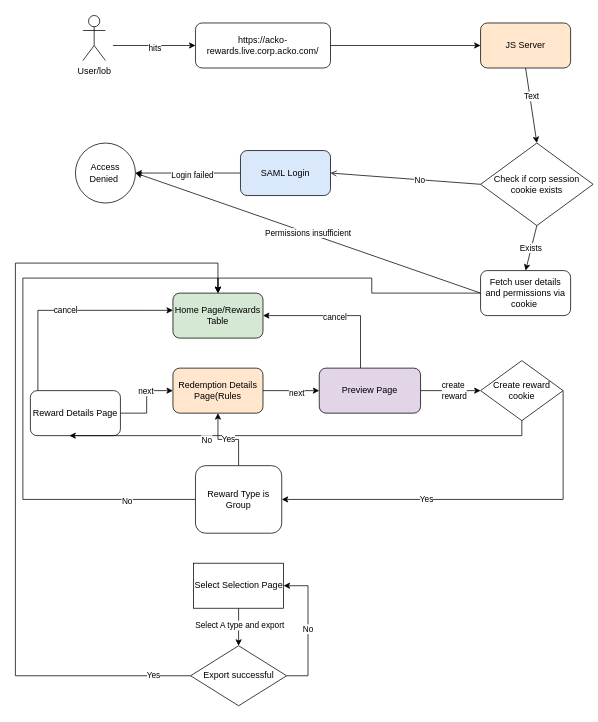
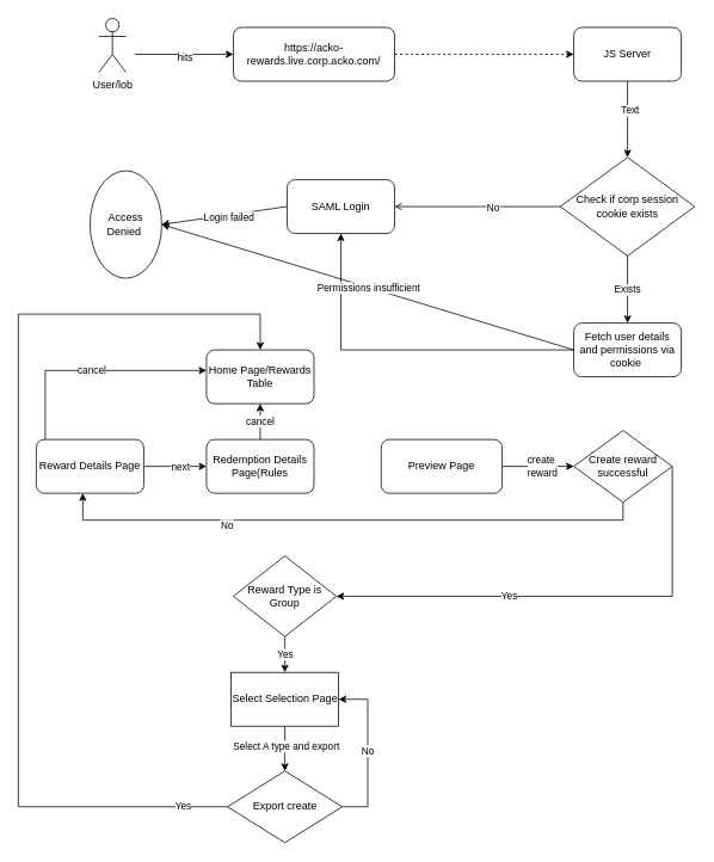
- <mxCell id="8" value="" style="endArrow=classic;html=1;rounded=0;entryX=0;entryY=0.5;entryDx=0;entryDy=0;exitX=1;exitY=0.5;exitDx=0;exitDy=0;" edge="1" parent="1" source="5" target="6"><mxGeometry width="50" height="50" relative="1" as="geometry"><mxPoint x="470" y="80" as="sourcePoint" /><mxPoint x="520" y="30" as="targetPoint" /></mxGeometry></mxCell>
+ <mxCell id="8" value="" style="endArrow=classic;html=1;rounded=0;entryX=0;entryY=0.5;entryDx=0;entryDy=0;exitX=1;exitY=0.5;exitDx=0;exitDy=0;dashed=1;" edge="1" parent="1" source="5" target="6"><mxGeometry width="50" height="50" relative="1" as="geometry"><mxPoint x="470" y="80" as="sourcePoint" /><mxPoint x="520" y="30" as="targetPoint" /></mxGeometry></mxCell>
- <mxCell id="6" value="JS Server" style="rounded=1;whiteSpace=wrap;html=1;fillColor=#ffe6cc;" vertex="1" parent="1"><mxGeometry x="640" y="30" width="120" height="60" as="geometry" /></mxCell>
+ <mxCell id="6" value="JS Server" style="rounded=1;whiteSpace=wrap;html=1;" vertex="1" parent="1"><mxGeometry x="640" y="30" width="120" height="60" as="geometry" /></mxCell>
- <mxCell id="14" value="Access Denied&amp;nbsp;" style="ellipse;whiteSpace=wrap;html=1;aspect=fixed;" vertex="1" parent="1"><mxGeometry x="100" y="190" width="80" height="80" as="geometry" /></mxCell>
+ <mxCell id="14" value="Access Denied&amp;nbsp;" style="ellipse;whiteSpace=wrap;html=1;aspect=fixed;" vertex="1" parent="1"><mxGeometry x="100" y="190" width="80" height="120" as="geometry" /></mxCell>
- <mxCell id="11" value="SAML Login" style="rounded=1;whiteSpace=wrap;html=1;fillColor=#dae8fc;" vertex="1" parent="1"><mxGeometry x="320" y="200" width="120" height="60" as="geometry" /></mxCell>
+ <mxCell id="11" value="SAML Login" style="rounded=1;whiteSpace=wrap;html=1;" vertex="1" parent="1"><mxGeometry x="320" y="200" width="120" height="60" as="geometry" /></mxCell>
- <mxCell id="7" value="Check if corp session cookie exists" style="rhombus;whiteSpace=wrap;html=1;" vertex="1" parent="1"><mxGeometry x="640" y="190" width="150" height="110" as="geometry" /></mxCell>
+ <mxCell id="7" value="Check if corp session cookie exists" style="rhombus;whiteSpace=wrap;html=1;" vertex="1" parent="1"><mxGeometry x="625" y="175" width="150" height="110" as="geometry" /></mxCell>
- <mxCell id="17" style="edgeStyle=orthogonalEdgeStyle;rounded=0;orthogonalLoop=1;jettySize=auto;html=1;entryX=0.5;entryY=0;entryDx=0;entryDy=0;" edge="1" parent="1" source="18" target="22"><mxGeometry relative="1" as="geometry" /></mxCell>
+ <mxCell id="17" style="edgeStyle=orthogonalEdgeStyle;rounded=0;orthogonalLoop=1;jettySize=auto;html=1;" edge="1" parent="1" source="18" target="11"><mxGeometry relative="1" as="geometry" /></mxCell>
- <mxCell id="22" value="Home Page/Rewards Table" style="rounded=1;whiteSpace=wrap;html=1;fillColor=#d5e8d4;" vertex="1" parent="1"><mxGeometry x="230" y="390" width="120" height="60" as="geometry" /></mxCell>
+ <mxCell id="22" value="Home Page/Rewards Table" style="rounded=1;whiteSpace=wrap;html=1;" vertex="1" parent="1"><mxGeometry x="230" y="390" width="120" height="60" as="geometry" /></mxCell>
- <mxCell id="30" style="edgeStyle=orthogonalEdgeStyle;rounded=0;orthogonalLoop=1;jettySize=auto;html=1;entryX=1;entryY=0.5;entryDx=0;entryDy=0;" edge="1" parent="1" source="34" target="22"><mxGeometry relative="1" as="geometry"><Array as="points"><mxPoint x="480" y="420" /></Array></mxGeometry></mxCell>
- <mxCell id="31" value="cancel" style="edgeLabel;html=1;align=center;verticalAlign=middle;resizable=0;points=[];" vertex="1" connectable="0" parent="30"><mxGeometry x="0.053" y="2" relative="1" as="geometry"><mxPoint as="offset" /></mxGeometry></mxCell>
+ <mxCell id="26" value="cancel" style="edgeStyle=orthogonalEdgeStyle;rounded=0;orthogonalLoop=1;jettySize=auto;html=1;" edge="1" parent="1" source="29" target="22"><mxGeometry relative="1" as="geometry" /></mxCell>
- <mxCell id="41" style="edgeStyle=orthogonalEdgeStyle;rounded=0;orthogonalLoop=1;jettySize=auto;html=1;entryX=0.5;entryY=0;entryDx=0;entryDy=0;" edge="1" parent="1" source="44" target="22"><mxGeometry relative="1" as="geometry"><Array as="points"><mxPoint x="30" y="665" /><mxPoint x="30" y="370" /><mxPoint x="290" y="370" /></Array></mxGeometry></mxCell>
- <mxCell id="42" value="No" style="edgeLabel;html=1;align=center;verticalAlign=middle;resizable=0;points=[];" vertex="1" connectable="0" parent="41"><mxGeometry x="-0.771" y="2" relative="1" as="geometry"><mxPoint as="offset" /></mxGeometry></mxCell>
- <mxCell id="29" value="Redemption Details Page(Rules" style="rounded=1;whiteSpace=wrap;html=1;fillColor=#ffe6cc;" vertex="1" parent="1"><mxGeometry x="230" y="490" width="120" height="60" as="geometry" /></mxCell>
+ <mxCell id="29" value="Redemption Details Page(Rules" style="rounded=1;whiteSpace=wrap;html=1;" vertex="1" parent="1"><mxGeometry x="230" y="490" width="120" height="60" as="geometry" /></mxCell>
- <mxCell id="27" style="edgeStyle=orthogonalEdgeStyle;rounded=0;orthogonalLoop=1;jettySize=auto;html=1;entryX=0;entryY=0.5;entryDx=0;entryDy=0;" edge="1" parent="1" source="29" target="34"><mxGeometry relative="1" as="geometry" /></mxCell>
- <mxCell id="28" value="next" style="edgeLabel;html=1;align=center;verticalAlign=middle;resizable=0;points=[];" vertex="1" connectable="0" parent="27"><mxGeometry x="0.167" y="-2" relative="1" as="geometry"><mxPoint as="offset" /></mxGeometry></mxCell>
- <mxCell id="34" value="Preview Page" style="rounded=1;whiteSpace=wrap;html=1;fillColor=#e1d5e7;" vertex="1" parent="1"><mxGeometry x="425" y="490" width="135" height="60" as="geometry" /></mxCell>
+ <mxCell id="34" value="Preview Page" style="rounded=1;whiteSpace=wrap;html=1;" vertex="1" parent="1"><mxGeometry x="425" y="490" width="135" height="60" as="geometry" /></mxCell>
- <mxCell id="38" value="Create reward cookie" style="rhombus;whiteSpace=wrap;html=1;" vertex="1" parent="1"><mxGeometry x="640" y="480" width="110" height="80" as="geometry" /></mxCell>
+ <mxCell id="38" value="Create reward successful" style="rhombus;whiteSpace=wrap;html=1;" vertex="1" parent="1"><mxGeometry x="640" y="480" width="110" height="80" as="geometry" /></mxCell>
- <mxCell id="25" value="Reward Details Page" style="rounded=1;whiteSpace=wrap;html=1;" vertex="1" parent="1"><mxGeometry x="40" y="520" width="120" height="60" as="geometry" /></mxCell>
+ <mxCell id="25" value="Reward Details Page" style="rounded=1;whiteSpace=wrap;html=1;" vertex="1" parent="1"><mxGeometry x="40" y="490" width="120" height="60" as="geometry" /></mxCell>
- <mxCell id="43" value="Yes" style="edgeStyle=orthogonalEdgeStyle;rounded=0;orthogonalLoop=1;jettySize=auto;html=1;" edge="1" parent="1" source="44" target="29"><mxGeometry relative="1" as="geometry" /></mxCell>
+ <mxCell id="43" value="Yes" style="edgeStyle=orthogonalEdgeStyle;rounded=0;orthogonalLoop=1;jettySize=auto;html=1;" edge="1" parent="1" source="44" target="47"><mxGeometry relative="1" as="geometry" /></mxCell>
- <mxCell id="44" value="Reward Type is Group" style="whiteSpace=wrap;html=1;rounded=1;" vertex="1" parent="1"><mxGeometry x="260" y="620" width="115" height="90" as="geometry" /></mxCell>
+ <mxCell id="44" value="Reward Type is Group" style="rhombus;whiteSpace=wrap;html=1;" vertex="1" parent="1"><mxGeometry x="260" y="620" width="115" height="90" as="geometry" /></mxCell>
- <mxCell id="51" value="Export successful" style="rhombus;whiteSpace=wrap;html=1;" vertex="1" parent="1"><mxGeometry x="253.5" y="860" width="128" height="80" as="geometry" /></mxCell>
+ <mxCell id="51" value="Export create" style="rhombus;whiteSpace=wrap;html=1;" vertex="1" parent="1"><mxGeometry x="253.5" y="860" width="128" height="80" as="geometry" /></mxCell>
